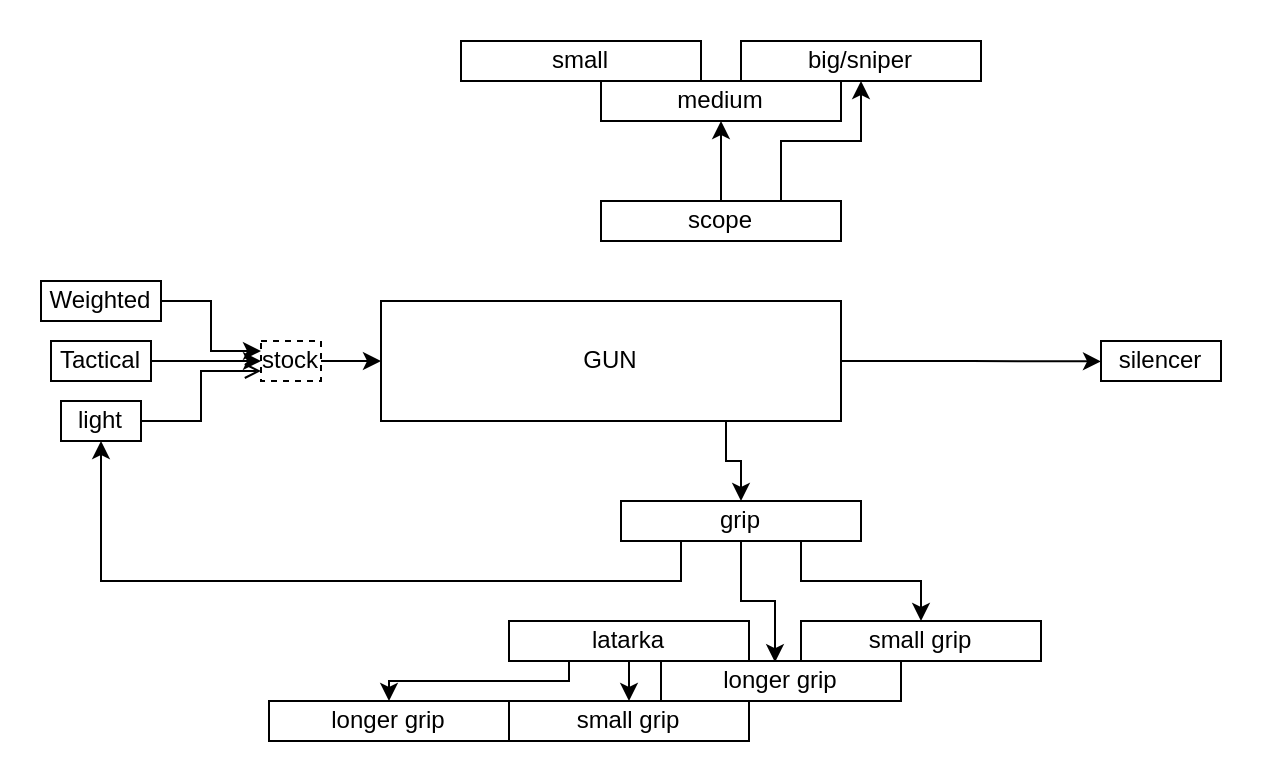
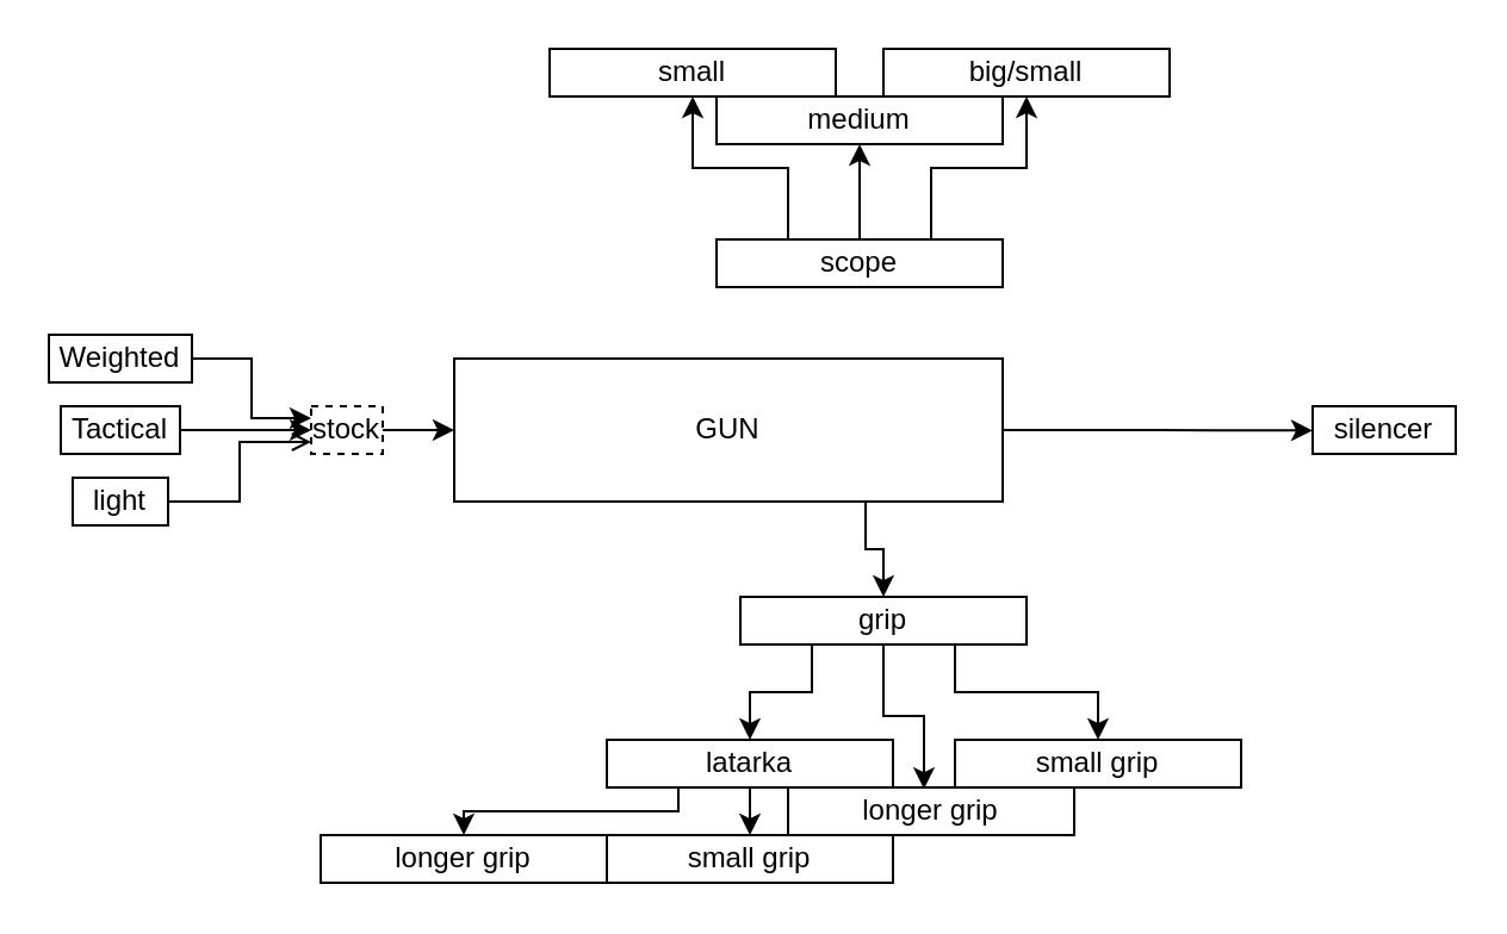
- <mxCell id="21" value="big/sniper" style="rounded=0;whiteSpace=wrap;html=1;" vertex="1" parent="1"><mxGeometry x="370" y="20" width="120" height="20" as="geometry" /></mxCell>
+ <mxCell id="21" value="big/small" style="rounded=0;whiteSpace=wrap;html=1;" vertex="1" parent="1"><mxGeometry x="370" y="20" width="120" height="20" as="geometry" /></mxCell>
+ <mxCell id="18" style="edgeStyle=orthogonalEdgeStyle;rounded=0;orthogonalLoop=1;jettySize=auto;html=1;exitX=0.25;exitY=0;exitDx=0;exitDy=0;entryX=0.5;entryY=1;entryDx=0;entryDy=0;" edge="1" parent="1" source="19" target="20"><mxGeometry relative="1" as="geometry" /></mxCell>
- <mxCell id="8" style="edgeStyle=orthogonalEdgeStyle;rounded=0;orthogonalLoop=1;jettySize=auto;html=1;exitX=0.25;exitY=1;exitDx=0;exitDy=0;" edge="1" parent="1" source="9" target="27"><mxGeometry relative="1" as="geometry" /></mxCell>
+ <mxCell id="8" style="edgeStyle=orthogonalEdgeStyle;rounded=0;orthogonalLoop=1;jettySize=auto;html=1;exitX=0.25;exitY=1;exitDx=0;exitDy=0;entryX=0.5;entryY=0;entryDx=0;entryDy=0;" edge="1" parent="1" source="9" target="12"><mxGeometry relative="1" as="geometry" /></mxCell>
